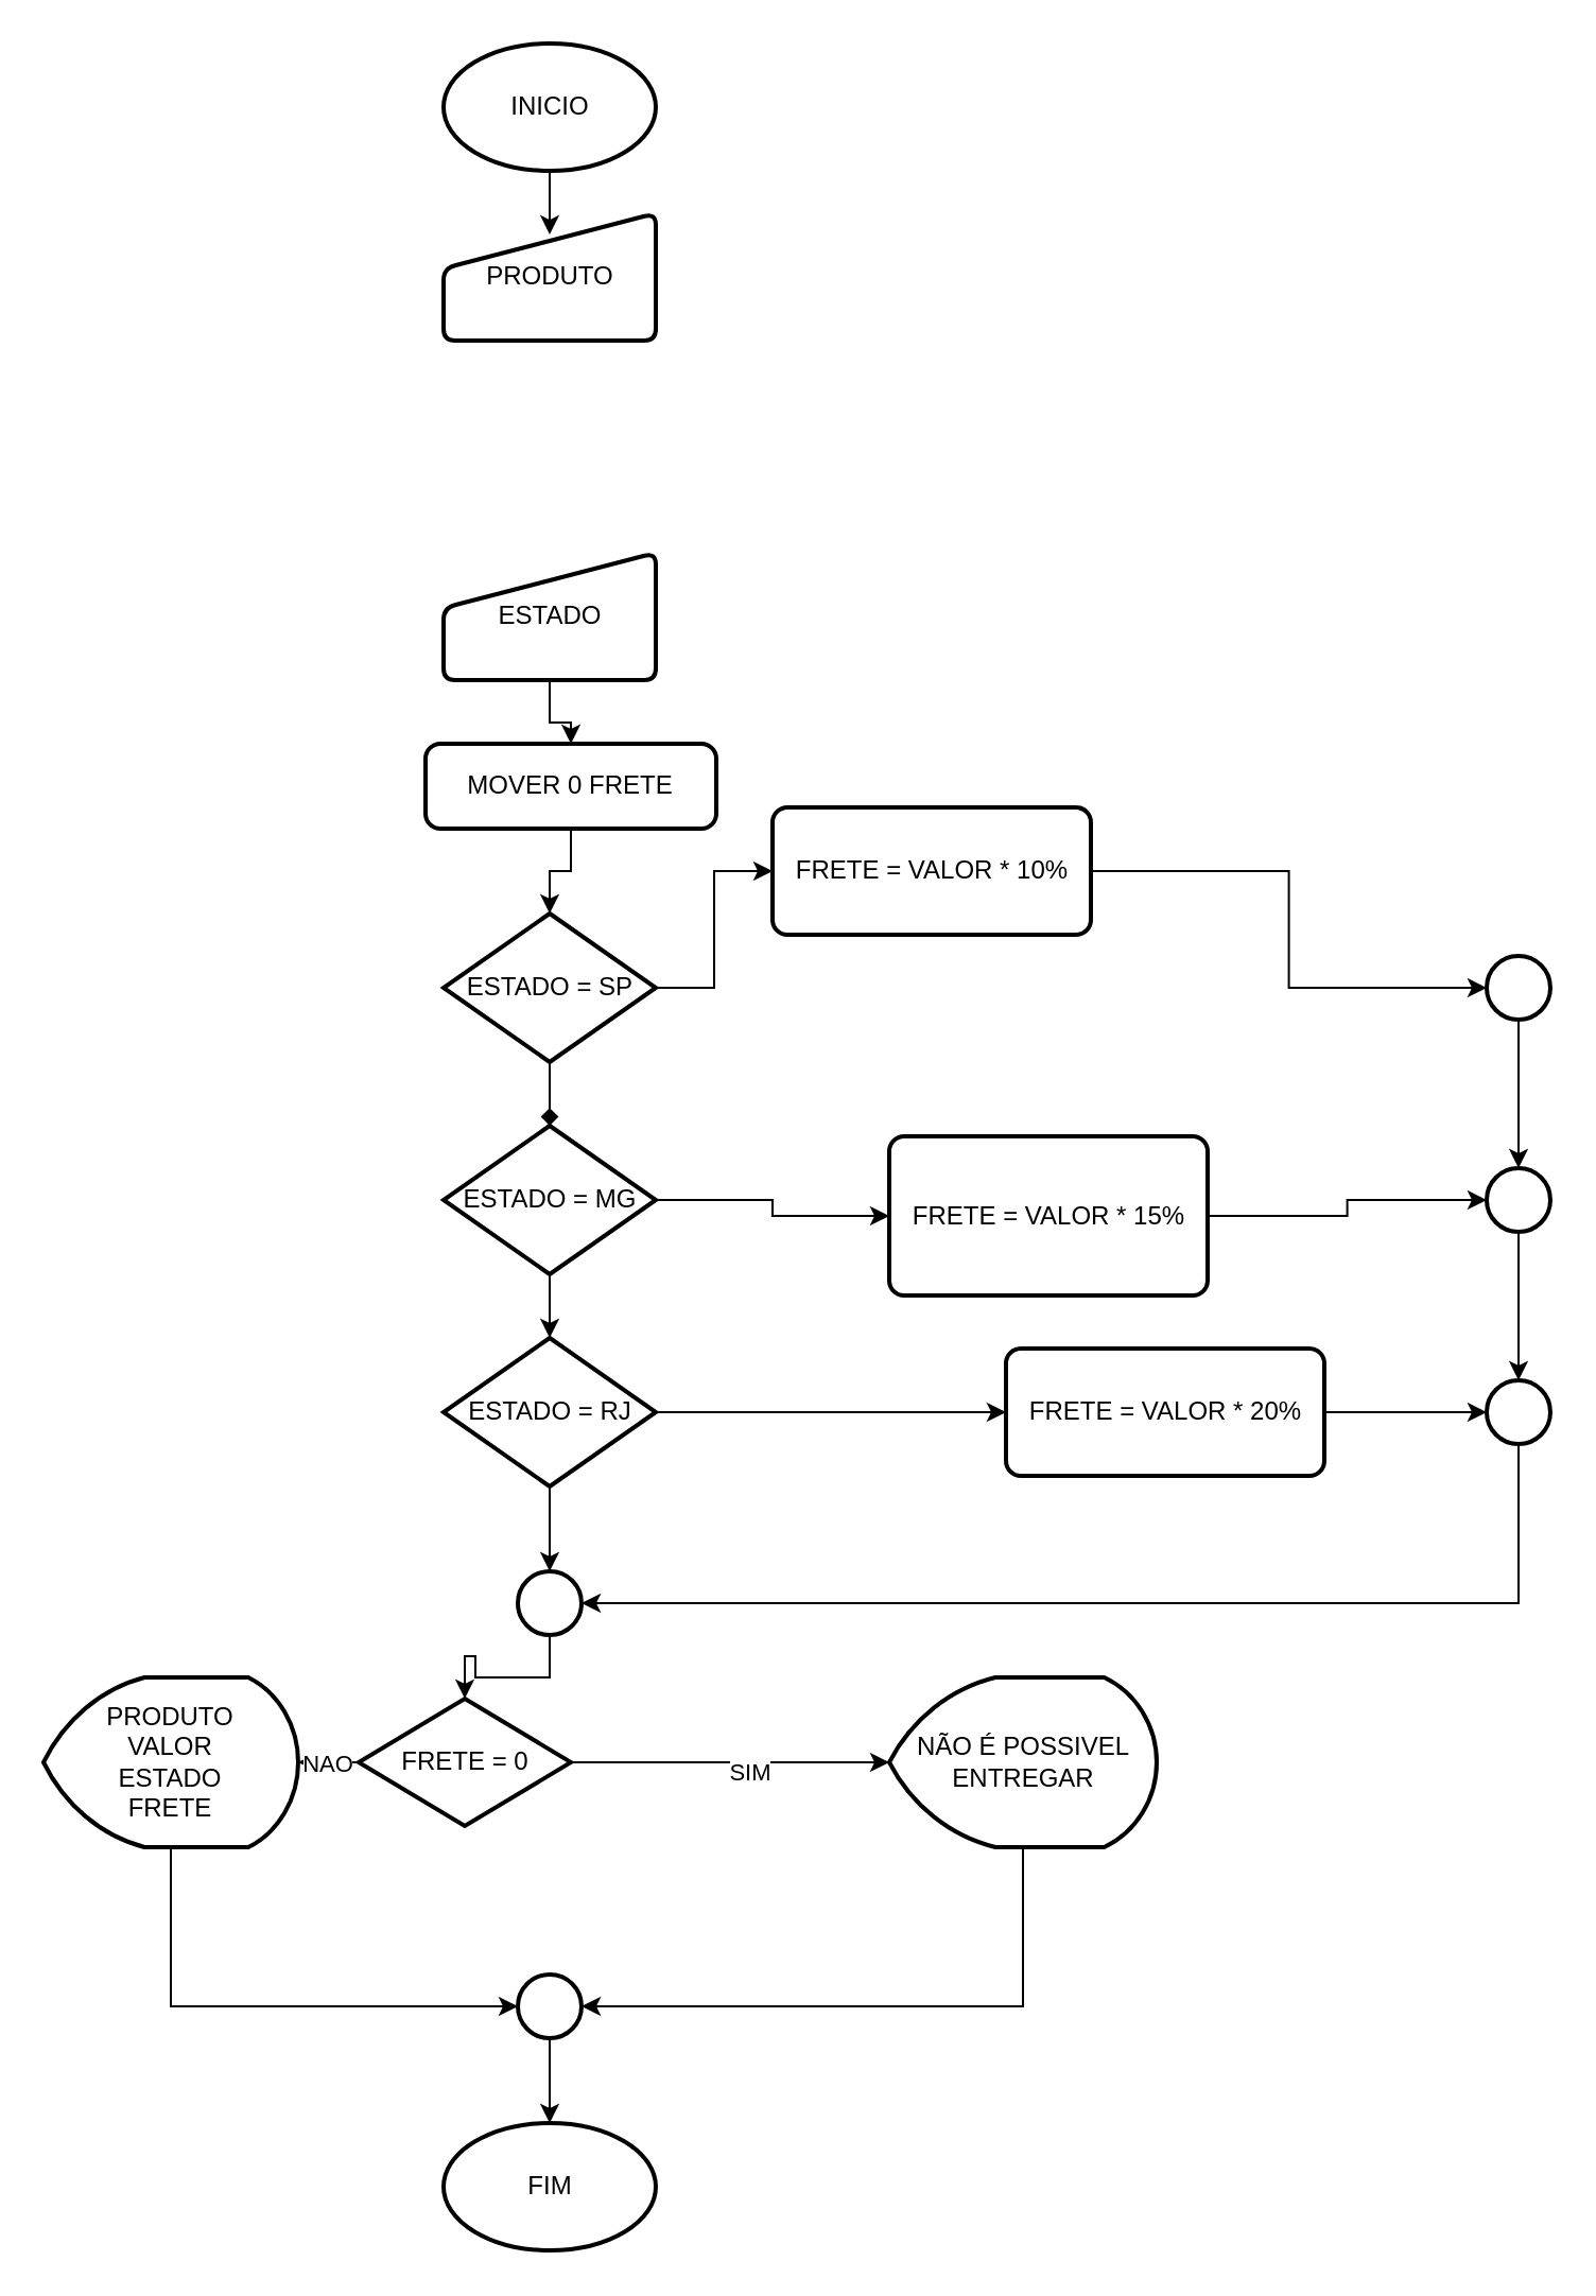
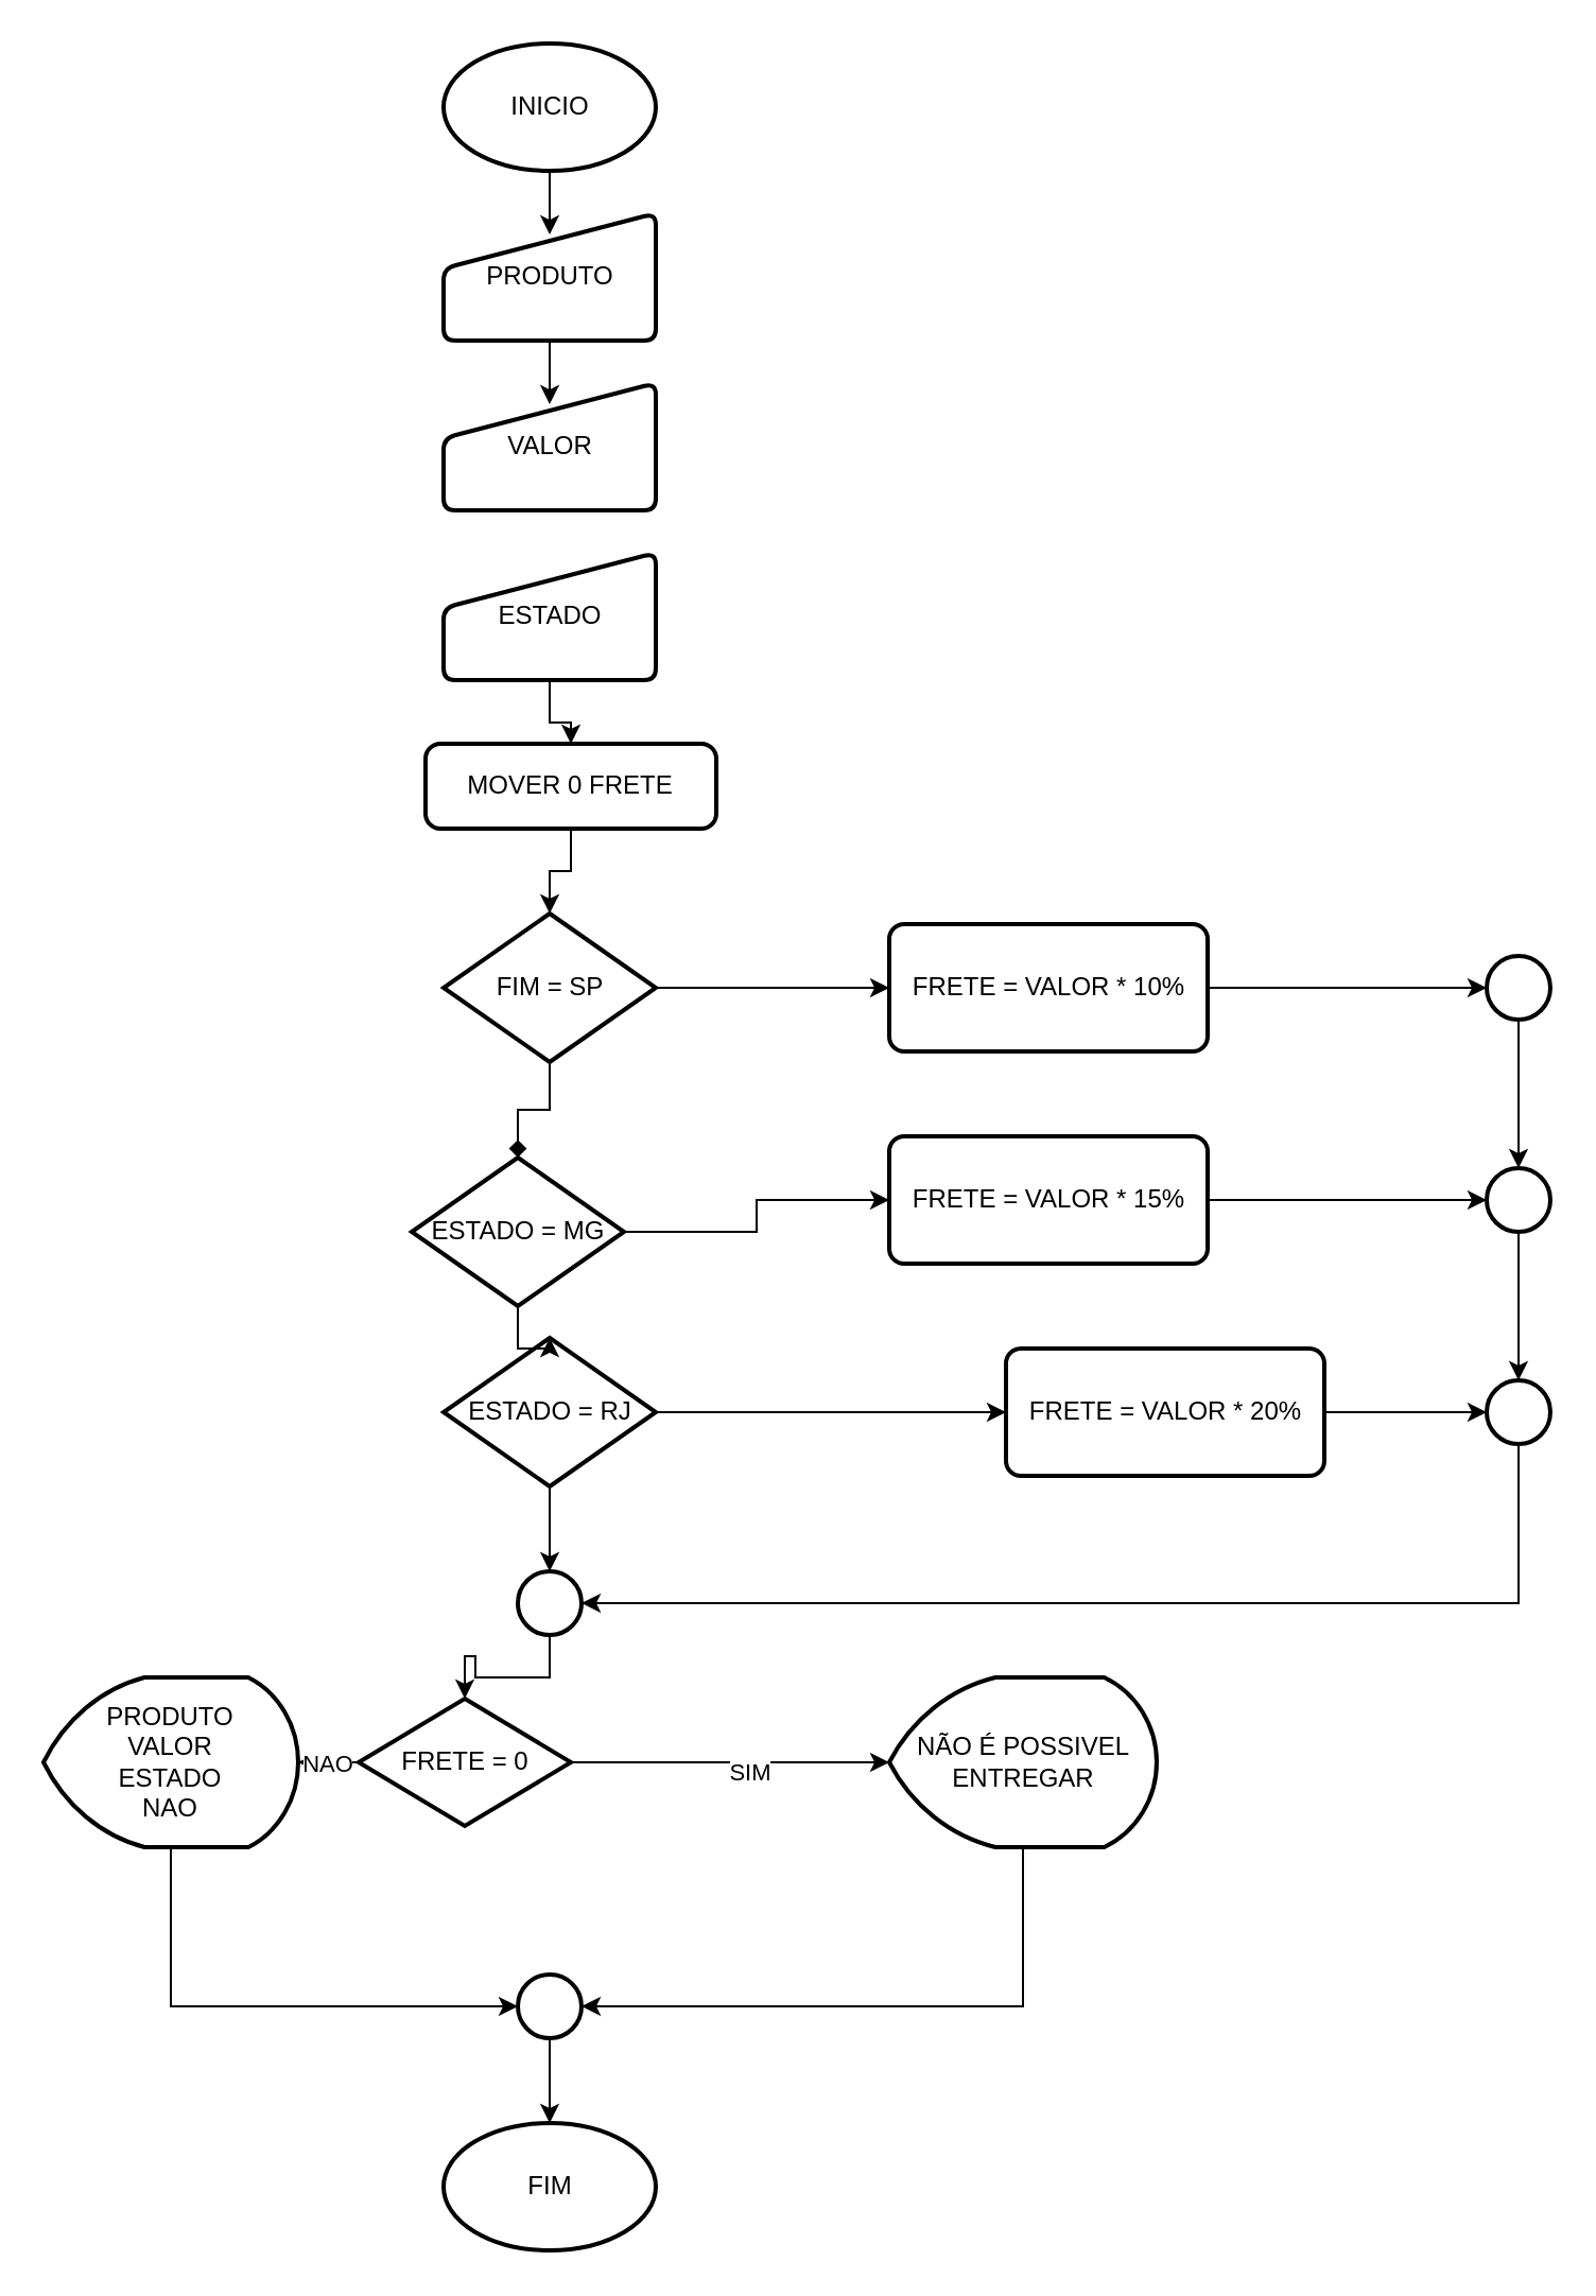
+ <mxCell id="19" style="edgeStyle=orthogonalEdgeStyle;rounded=0;orthogonalLoop=1;jettySize=auto;html=1;entryX=0.5;entryY=0.167;entryDx=0;entryDy=0;entryPerimeter=0;" edge="1" parent="1" source="4" target="5"><mxGeometry relative="1" as="geometry" /></mxCell>
+ <mxCell id="5" value="VALOR" style="html=1;strokeWidth=2;shape=manualInput;whiteSpace=wrap;rounded=1;size=26;arcSize=11;" vertex="1" parent="1"><mxGeometry x="208.5" y="180" width="100" height="60" as="geometry" /></mxCell>
- <mxCell id="11" value="FRETE = VALOR * 10%" style="rounded=1;whiteSpace=wrap;html=1;absoluteArcSize=1;arcSize=14;strokeWidth=2;" vertex="1" parent="1"><mxGeometry x="363.5" y="380" width="150" height="60" as="geometry" /></mxCell>
+ <mxCell id="11" value="FRETE = VALOR * 10%" style="rounded=1;whiteSpace=wrap;html=1;absoluteArcSize=1;arcSize=14;strokeWidth=2;" vertex="1" parent="1"><mxGeometry x="418.5" y="435" width="150" height="60" as="geometry" /></mxCell>
- <mxCell id="10" value="ESTADO = SP" style="strokeWidth=2;html=1;shape=mxgraph.flowchart.decision;whiteSpace=wrap;" vertex="1" parent="1"><mxGeometry x="208.5" y="430" width="100" height="70" as="geometry" /></mxCell>
+ <mxCell id="10" value="FIM = SP" style="strokeWidth=2;html=1;shape=mxgraph.flowchart.decision;whiteSpace=wrap;" vertex="1" parent="1"><mxGeometry x="208.5" y="430" width="100" height="70" as="geometry" /></mxCell>
- <mxCell id="13" value="ESTADO = MG" style="strokeWidth=2;html=1;shape=mxgraph.flowchart.decision;whiteSpace=wrap;" vertex="1" parent="1"><mxGeometry x="208.5" y="530" width="100" height="70" as="geometry" /></mxCell>
+ <mxCell id="13" value="ESTADO = MG" style="strokeWidth=2;html=1;shape=mxgraph.flowchart.decision;whiteSpace=wrap;" vertex="1" parent="1"><mxGeometry x="193.5" y="545" width="100" height="70" as="geometry" /></mxCell>
- <mxCell id="16" value="FRETE = VALOR * 15%" style="rounded=1;whiteSpace=wrap;html=1;absoluteArcSize=1;arcSize=14;strokeWidth=2;" vertex="1" parent="1"><mxGeometry x="418.5" y="535" width="150" height="75" as="geometry" /></mxCell>
+ <mxCell id="16" value="FRETE = VALOR * 15%" style="rounded=1;whiteSpace=wrap;html=1;absoluteArcSize=1;arcSize=14;strokeWidth=2;" vertex="1" parent="1"><mxGeometry x="418.5" y="535" width="150" height="60" as="geometry" /></mxCell>
- <mxCell id="38" value="PRODUTO&lt;div&gt;VALOR&lt;/div&gt;&lt;div&gt;ESTADO&lt;/div&gt;&lt;div&gt;FRETE&lt;/div&gt;" style="strokeWidth=2;html=1;shape=mxgraph.flowchart.display;whiteSpace=wrap;" vertex="1" parent="1"><mxGeometry x="20" y="790" width="120" height="80" as="geometry" /></mxCell>
+ <mxCell id="38" value="PRODUTO&lt;div&gt;VALOR&lt;/div&gt;&lt;div&gt;ESTADO&lt;/div&gt;&lt;div&gt;NAO&lt;/div&gt;" style="strokeWidth=2;html=1;shape=mxgraph.flowchart.display;whiteSpace=wrap;" vertex="1" parent="1"><mxGeometry x="20" y="790" width="120" height="80" as="geometry" /></mxCell>
